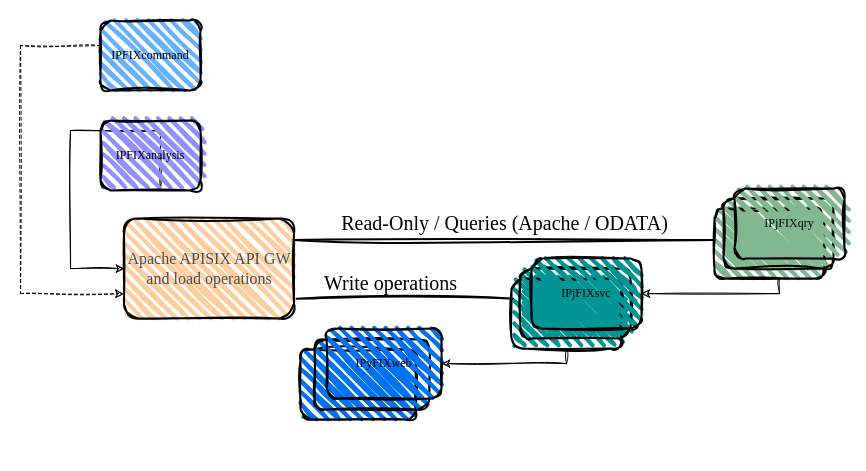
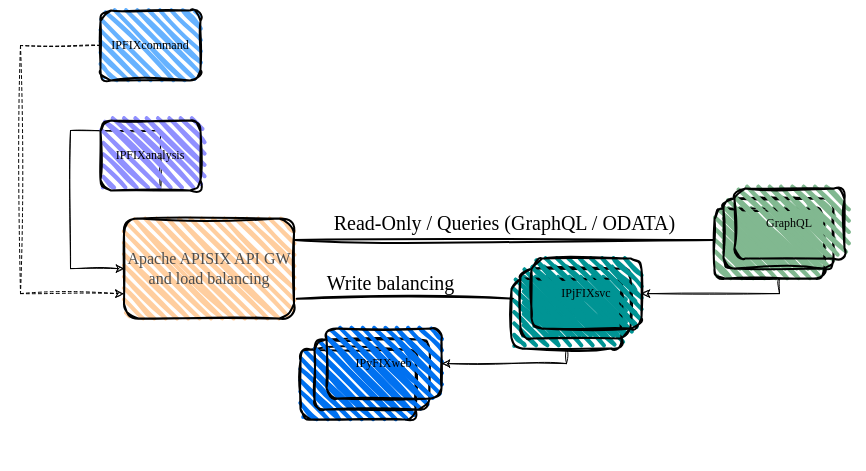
- <mxCell id="19" value="&lt;span style=&quot;color: rgb(0, 0, 0); font-family: &amp;quot;Comic Sans MS&amp;quot;; text-wrap-mode: nowrap;&quot;&gt;IPFIXcommand&lt;/span&gt;" style="rounded=1;whiteSpace=wrap;html=1;strokeWidth=2;fillWeight=4;hachureGap=8;hachureAngle=45;fillColor=light-dark(#66B2FF,#198CC4);sketch=1;curveFitting=1;jiggle=2;" vertex="1" parent="1"><mxGeometry x="100" y="20" width="100" height="70" as="geometry" /></mxCell>
+ <mxCell id="19" value="&lt;span style=&quot;color: rgb(0, 0, 0); font-family: &amp;quot;Comic Sans MS&amp;quot;; text-wrap-mode: nowrap;&quot;&gt;IPFIXcommand&lt;/span&gt;" style="rounded=1;whiteSpace=wrap;html=1;strokeWidth=2;fillWeight=4;hachureGap=8;hachureAngle=45;fillColor=light-dark(#66B2FF,#198CC4);sketch=1;curveFitting=1;jiggle=2;" vertex="1" parent="1"><mxGeometry x="100" y="10" width="100" height="70" as="geometry" /></mxCell>
- <mxCell id="8" value="&lt;font face=&quot;Architects Daughter&quot;&gt;&lt;span style=&quot;font-size: 20px;&quot;&gt;Read-Only / Queries (Apache / ODATA)&lt;/span&gt;&lt;/font&gt;" style="text;html=1;align=center;verticalAlign=middle;resizable=0;points=[];autosize=1;strokeColor=none;fillColor=none;" vertex="1" parent="1"><mxGeometry x="304" y="202.12" width="400" height="40" as="geometry" /></mxCell>
+ <mxCell id="8" value="&lt;font face=&quot;Architects Daughter&quot;&gt;&lt;span style=&quot;font-size: 20px;&quot;&gt;Read-Only / Queries (GraphQL / ODATA)&lt;/span&gt;&lt;/font&gt;" style="text;html=1;align=center;verticalAlign=middle;resizable=0;points=[];autosize=1;strokeColor=none;fillColor=none;" vertex="1" parent="1"><mxGeometry x="304" y="202.12" width="400" height="40" as="geometry" /></mxCell>
- <mxCell id="11" value="&lt;span style=&quot;color: rgb(0, 0, 0); font-family: &amp;quot;Comic Sans MS&amp;quot;; text-wrap-mode: nowrap;&quot;&gt;IPjFIXqry&lt;/span&gt;" style="rounded=1;whiteSpace=wrap;html=1;strokeWidth=2;fillWeight=4;hachureGap=8;hachureAngle=45;fillColor=light-dark(#81B890,#198CC4);sketch=1;curveFitting=1;jiggle=2;" vertex="1" parent="1"><mxGeometry x="734" y="188.12" width="110" height="70" as="geometry" /></mxCell>
+ <mxCell id="11" value="&lt;span style=&quot;color: rgb(0, 0, 0); font-family: &amp;quot;Comic Sans MS&amp;quot;; text-wrap-mode: nowrap;&quot;&gt;GraphQL&lt;/span&gt;" style="rounded=1;whiteSpace=wrap;html=1;strokeWidth=2;fillWeight=4;hachureGap=8;hachureAngle=45;fillColor=light-dark(#81B890,#198CC4);sketch=1;curveFitting=1;jiggle=2;" vertex="1" parent="1"><mxGeometry x="734" y="188.12" width="110" height="70" as="geometry" /></mxCell>
- <mxCell id="4" value="&lt;div&gt;&lt;font style=&quot;color: rgb(77, 77, 77);&quot;&gt;Apache APISIX API GW and load operations&lt;/font&gt;&lt;/div&gt;" style="rounded=1;whiteSpace=wrap;html=1;strokeWidth=2;fillWeight=4;hachureGap=8;hachureAngle=45;fillColor=light-dark(#FFCE9F,#198CC4);sketch=1;align=center;verticalAlign=middle;curveFitting=1;jiggle=2;fontFamily=Comic Sans MS;fontSize=16;fontColor=#B3B3B3;" vertex="1" parent="1"><mxGeometry x="123.5" y="218.12" width="170" height="100" as="geometry" /></mxCell>
+ <mxCell id="4" value="&lt;div&gt;&lt;font style=&quot;color: rgb(77, 77, 77);&quot;&gt;Apache APISIX API GW and load balancing&lt;/font&gt;&lt;/div&gt;" style="rounded=1;whiteSpace=wrap;html=1;strokeWidth=2;fillWeight=4;hachureGap=8;hachureAngle=45;fillColor=light-dark(#FFCE9F,#198CC4);sketch=1;align=center;verticalAlign=middle;curveFitting=1;jiggle=2;fontFamily=Comic Sans MS;fontSize=16;fontColor=#B3B3B3;" vertex="1" parent="1"><mxGeometry x="123.5" y="218.12" width="170" height="100" as="geometry" /></mxCell>
- <mxCell id="9" value="&lt;font face=&quot;Architects Daughter&quot;&gt;&lt;span style=&quot;font-size: 20px;&quot;&gt;Write operations&lt;/span&gt;&lt;/font&gt;" style="text;html=1;align=center;verticalAlign=middle;resizable=0;points=[];autosize=1;strokeColor=none;fillColor=none;" vertex="1" parent="1"><mxGeometry x="300" y="262.12" width="180" height="40" as="geometry" /></mxCell>
+ <mxCell id="9" value="&lt;font face=&quot;Architects Daughter&quot;&gt;&lt;span style=&quot;font-size: 20px;&quot;&gt;Write balancing&lt;/span&gt;&lt;/font&gt;" style="text;html=1;align=center;verticalAlign=middle;resizable=0;points=[];autosize=1;strokeColor=none;fillColor=none;" vertex="1" parent="1"><mxGeometry x="300" y="262.12" width="180" height="40" as="geometry" /></mxCell>
